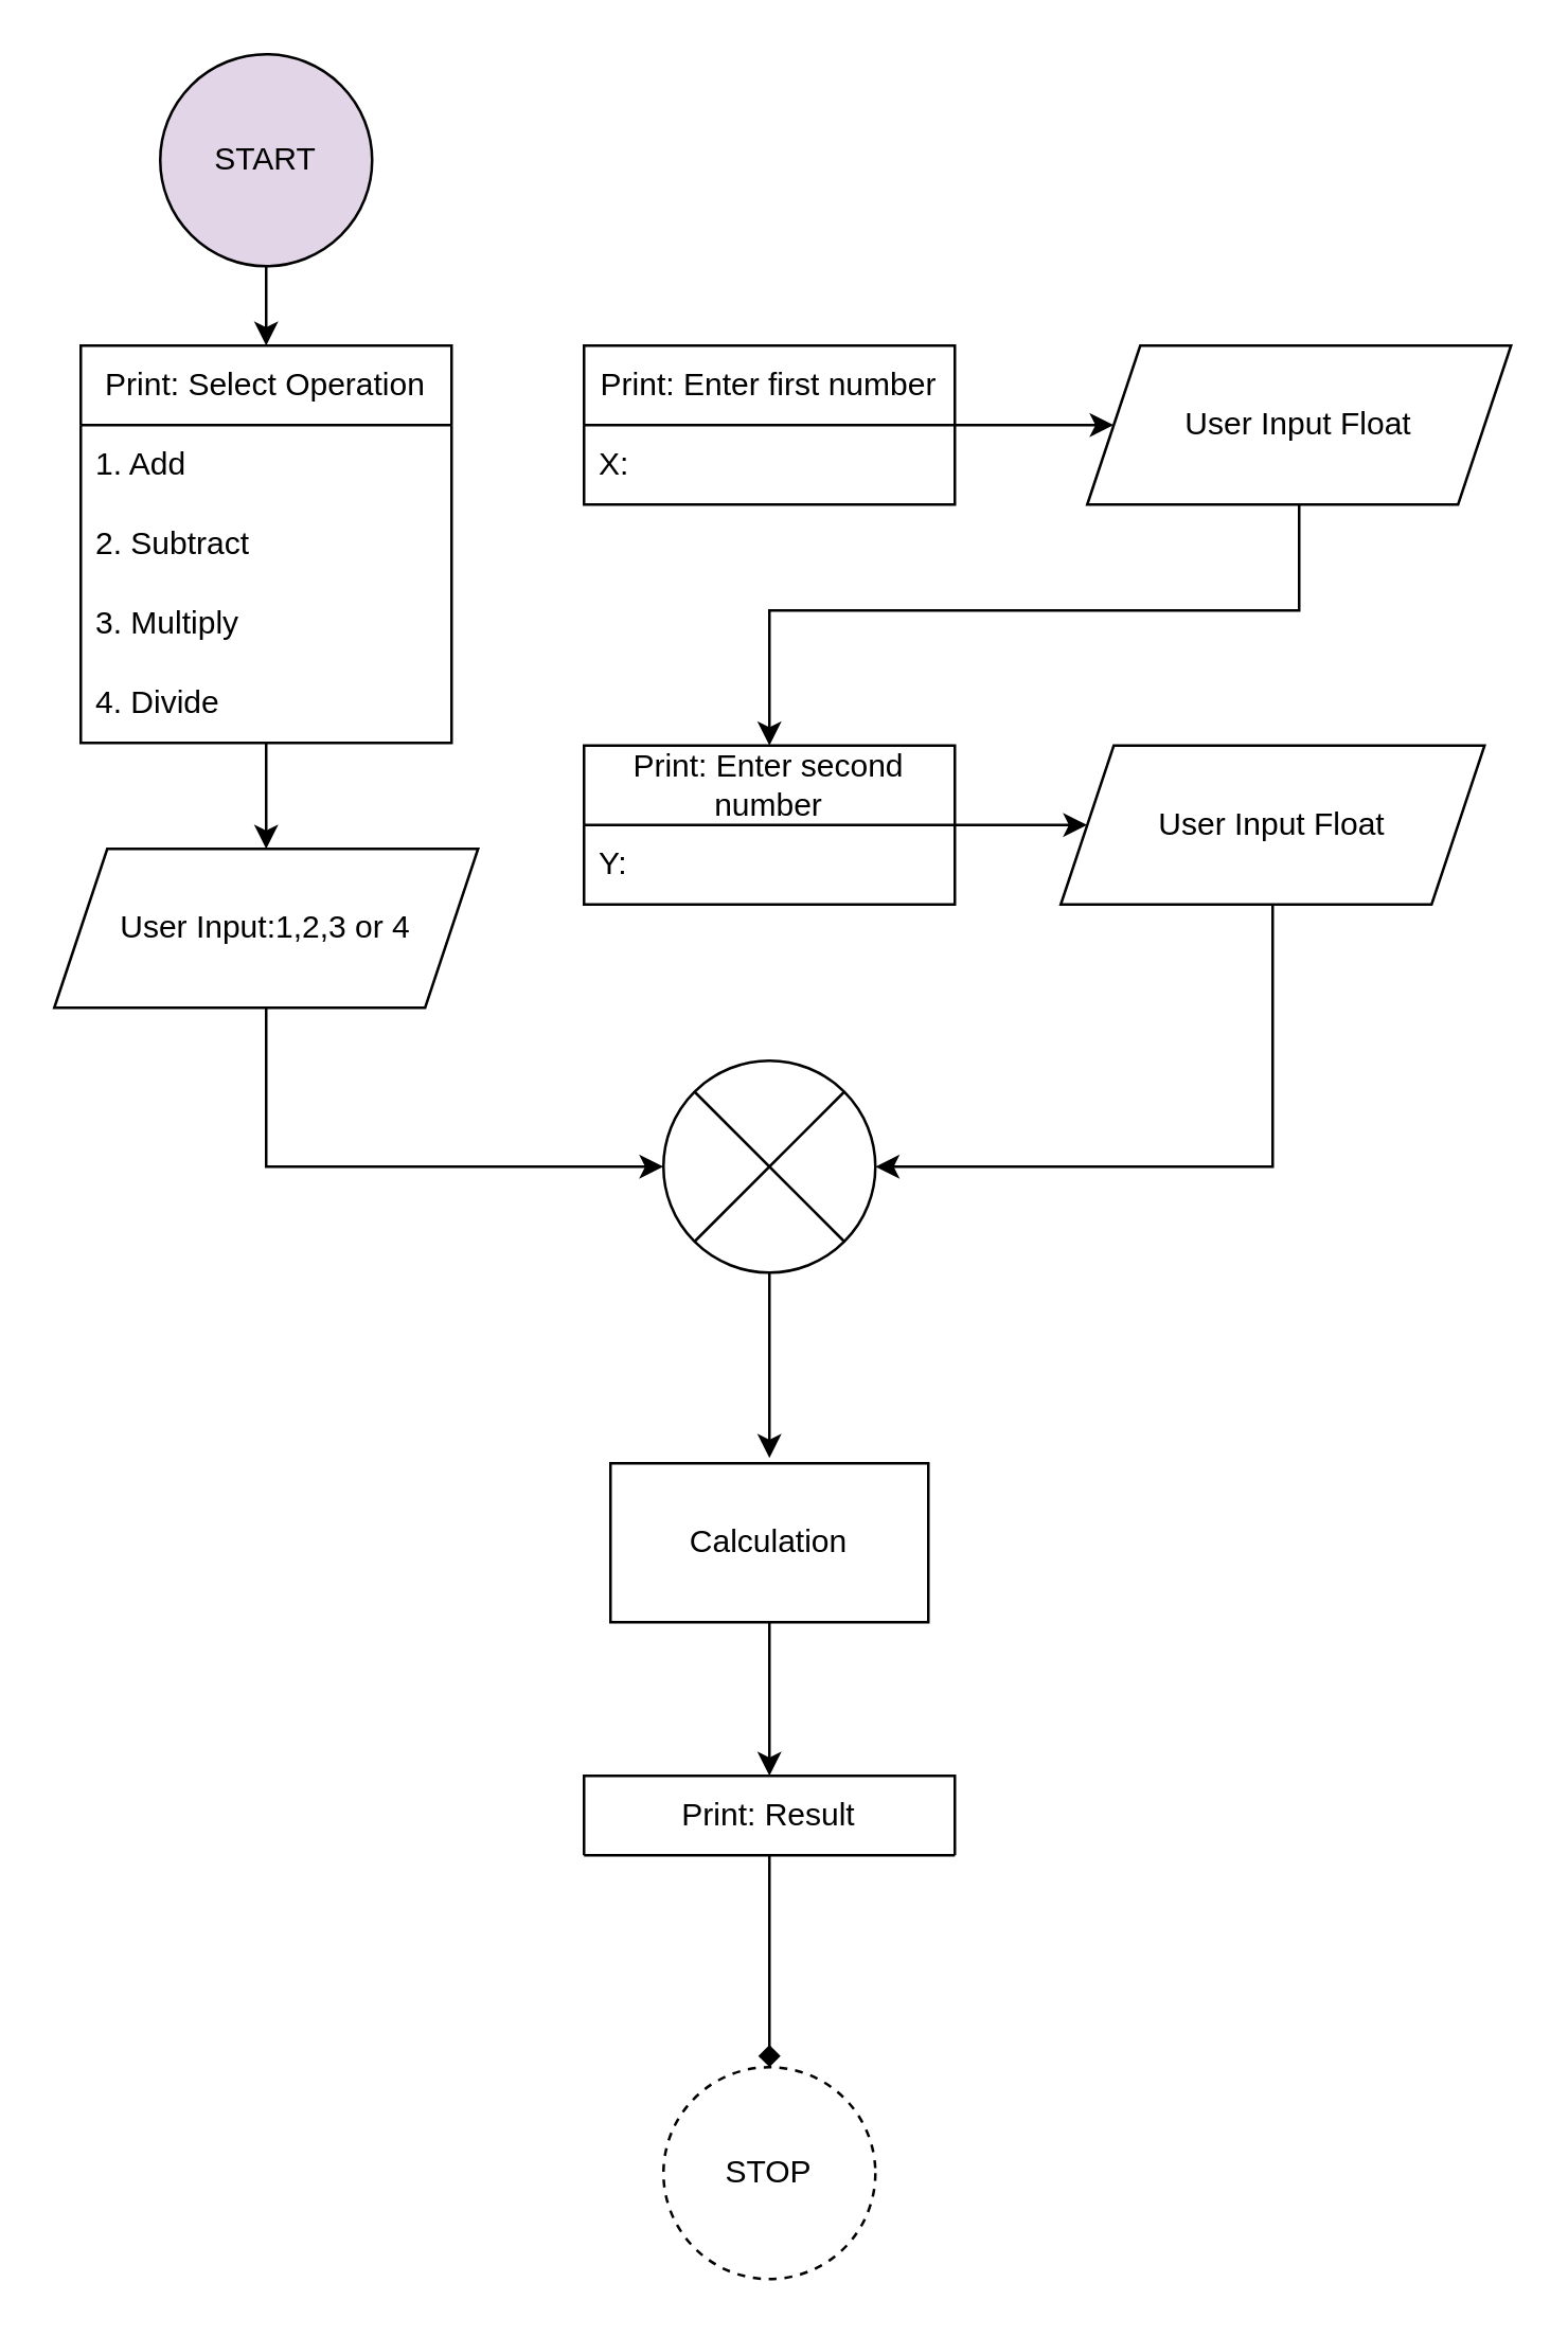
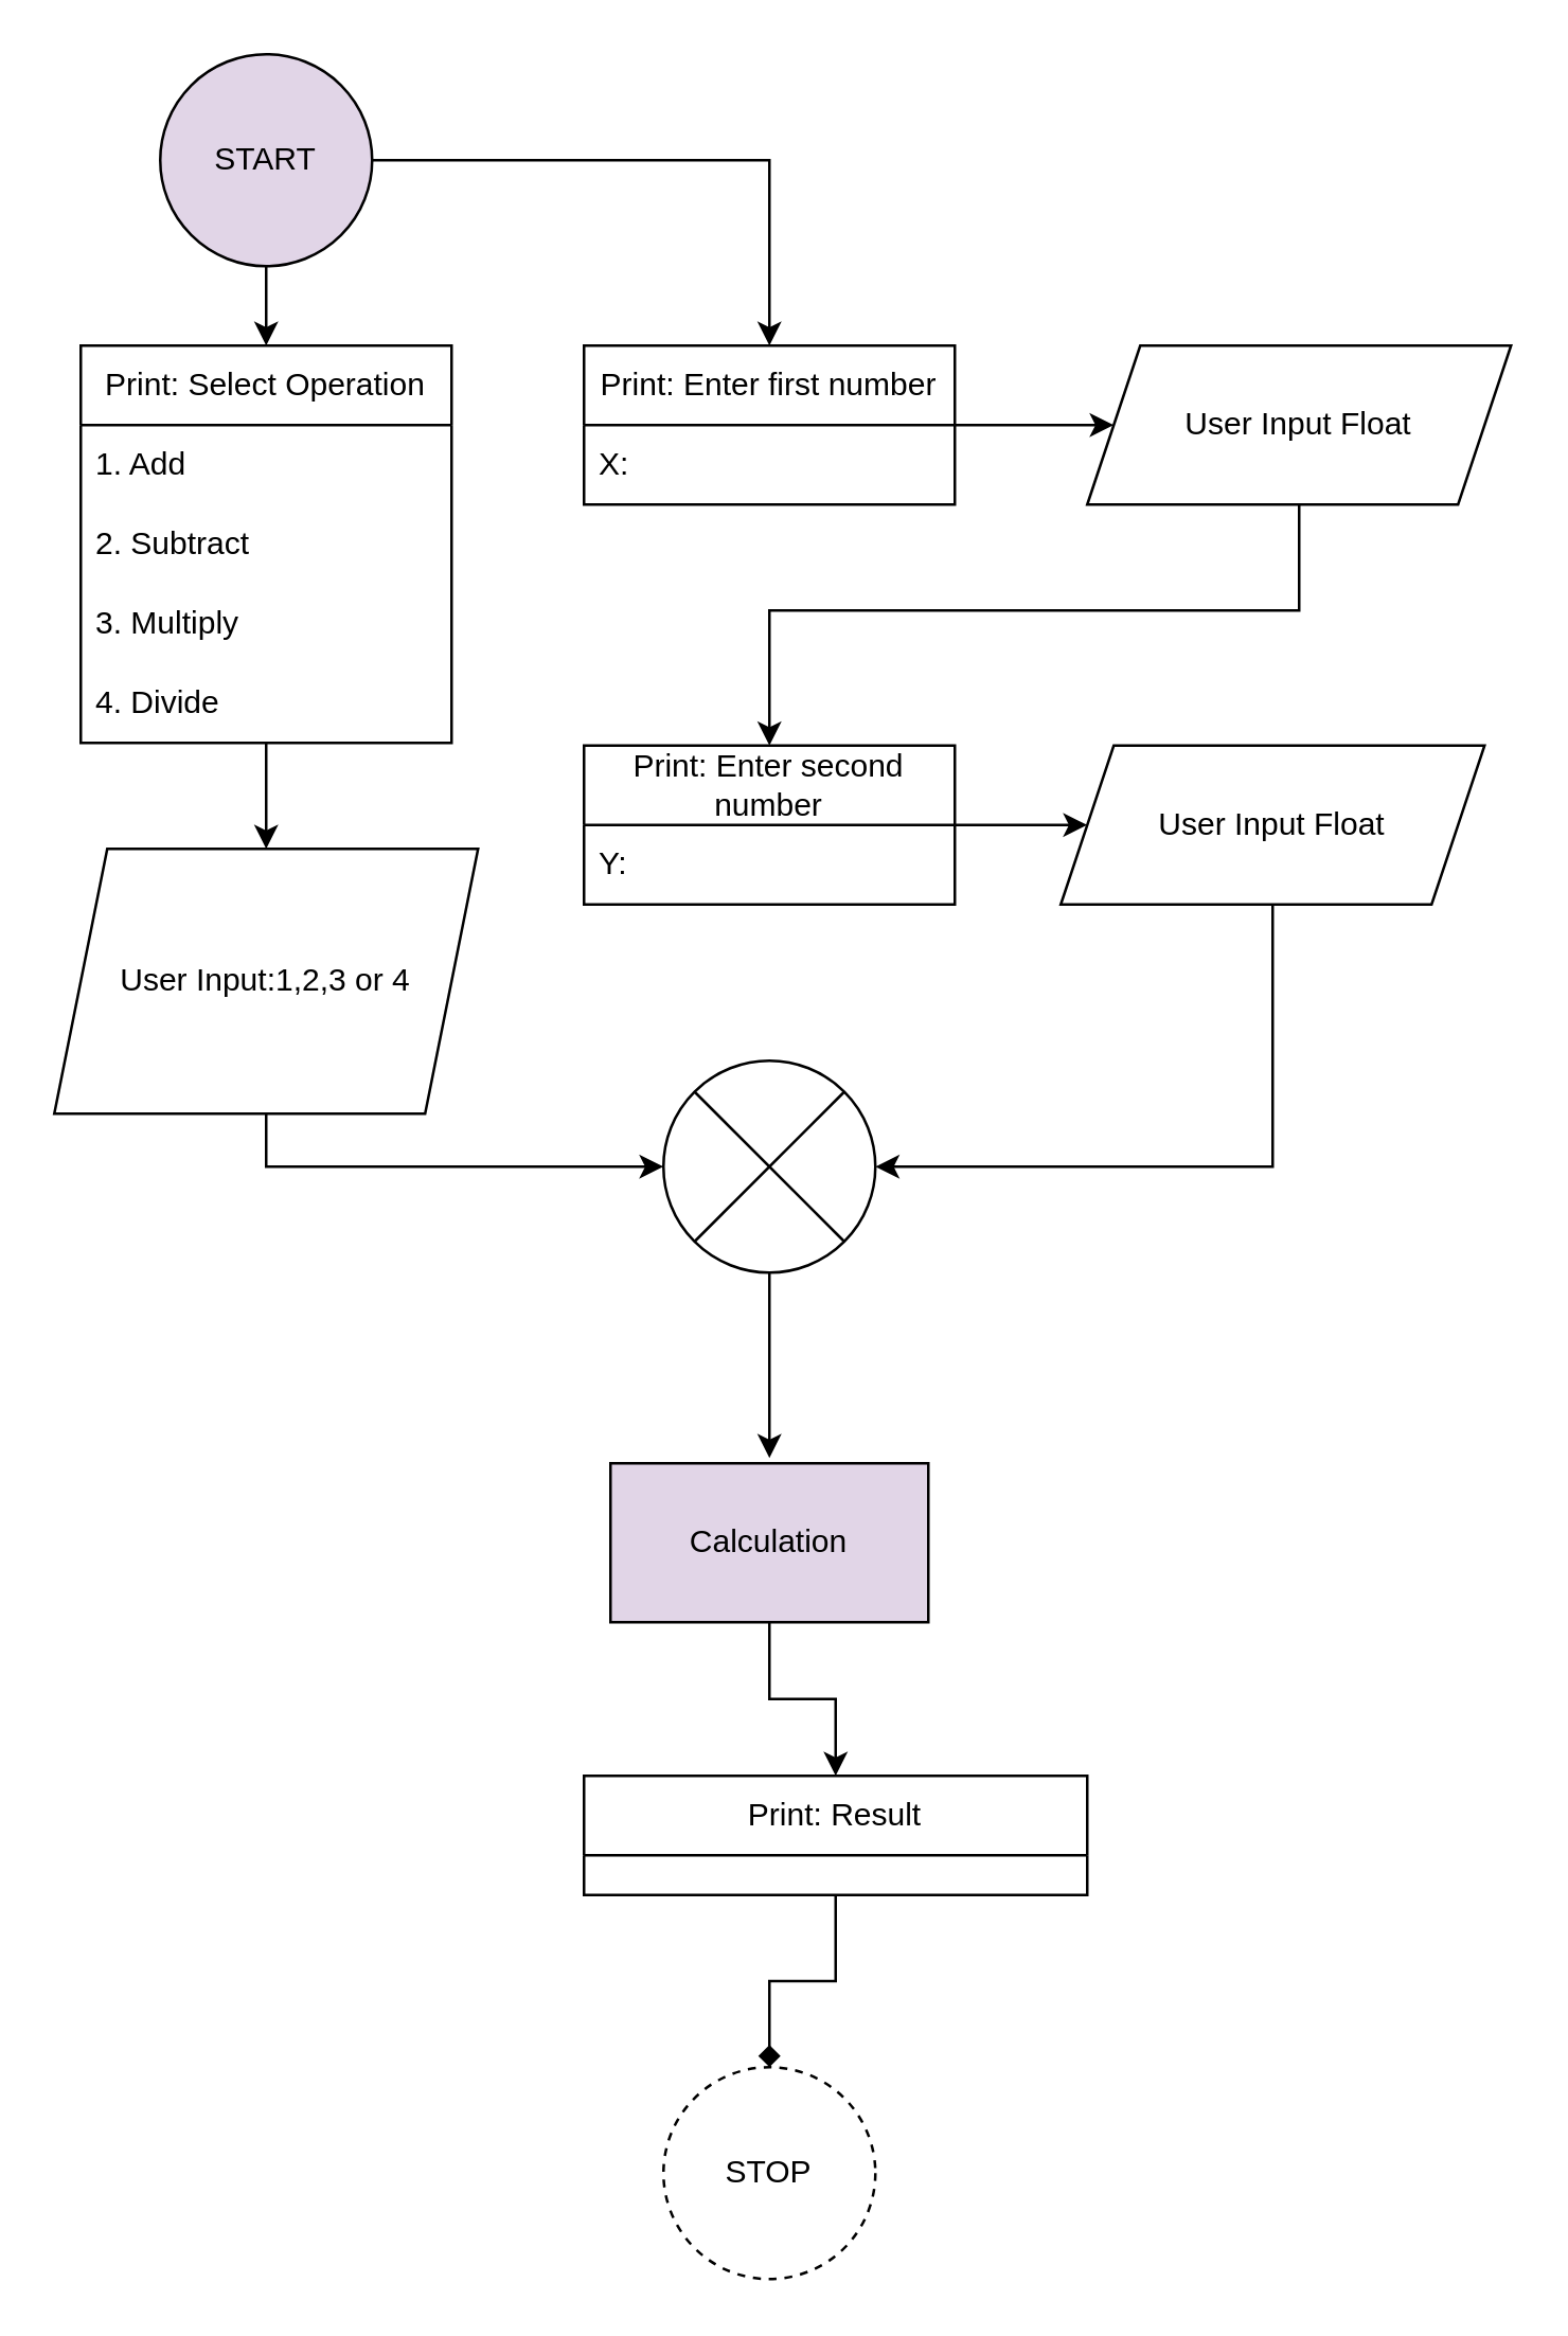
+ <mxCell id="3" style="edgeStyle=orthogonalEdgeStyle;rounded=0;orthogonalLoop=1;jettySize=auto;html=1;entryX=0.5;entryY=0;entryDx=0;entryDy=0;" edge="1" parent="1" source="4" target="14"><mxGeometry relative="1" as="geometry" /></mxCell>
- <mxCell id="12" value="User Input:1,2,3 or 4" style="shape=parallelogram;perimeter=parallelogramPerimeter;whiteSpace=wrap;html=1;fixedSize=1;" vertex="1" parent="1"><mxGeometry x="20" y="320" width="160" height="60" as="geometry" /></mxCell>
+ <mxCell id="12" value="User Input:1,2,3 or 4" style="shape=parallelogram;perimeter=parallelogramPerimeter;whiteSpace=wrap;html=1;fixedSize=1;" vertex="1" parent="1"><mxGeometry x="20" y="320" width="160" height="100" as="geometry" /></mxCell>
- <mxCell id="26" value="Calculation" style="rounded=0;whiteSpace=wrap;html=1;" vertex="1" parent="1"><mxGeometry x="230" y="552" width="120" height="60" as="geometry" /></mxCell>
+ <mxCell id="26" value="Calculation" style="rounded=0;whiteSpace=wrap;html=1;fillColor=#e1d5e7;" vertex="1" parent="1"><mxGeometry x="230" y="552" width="120" height="60" as="geometry" /></mxCell>
- <mxCell id="29" value="Print: Result" style="swimlane;fontStyle=0;childLayout=stackLayout;horizontal=1;startSize=30;horizontalStack=0;resizeParent=1;resizeParentMax=0;resizeLast=0;collapsible=1;marginBottom=0;whiteSpace=wrap;html=1;" vertex="1" parent="1"><mxGeometry x="220" y="670" width="140" height="30" as="geometry" /></mxCell>
+ <mxCell id="29" value="Print: Result" style="swimlane;fontStyle=0;childLayout=stackLayout;horizontal=1;startSize=30;horizontalStack=0;resizeParent=1;resizeParentMax=0;resizeLast=0;collapsible=1;marginBottom=0;whiteSpace=wrap;html=1;" vertex="1" parent="1"><mxGeometry x="220" y="670" width="190" height="45" as="geometry" /></mxCell>
